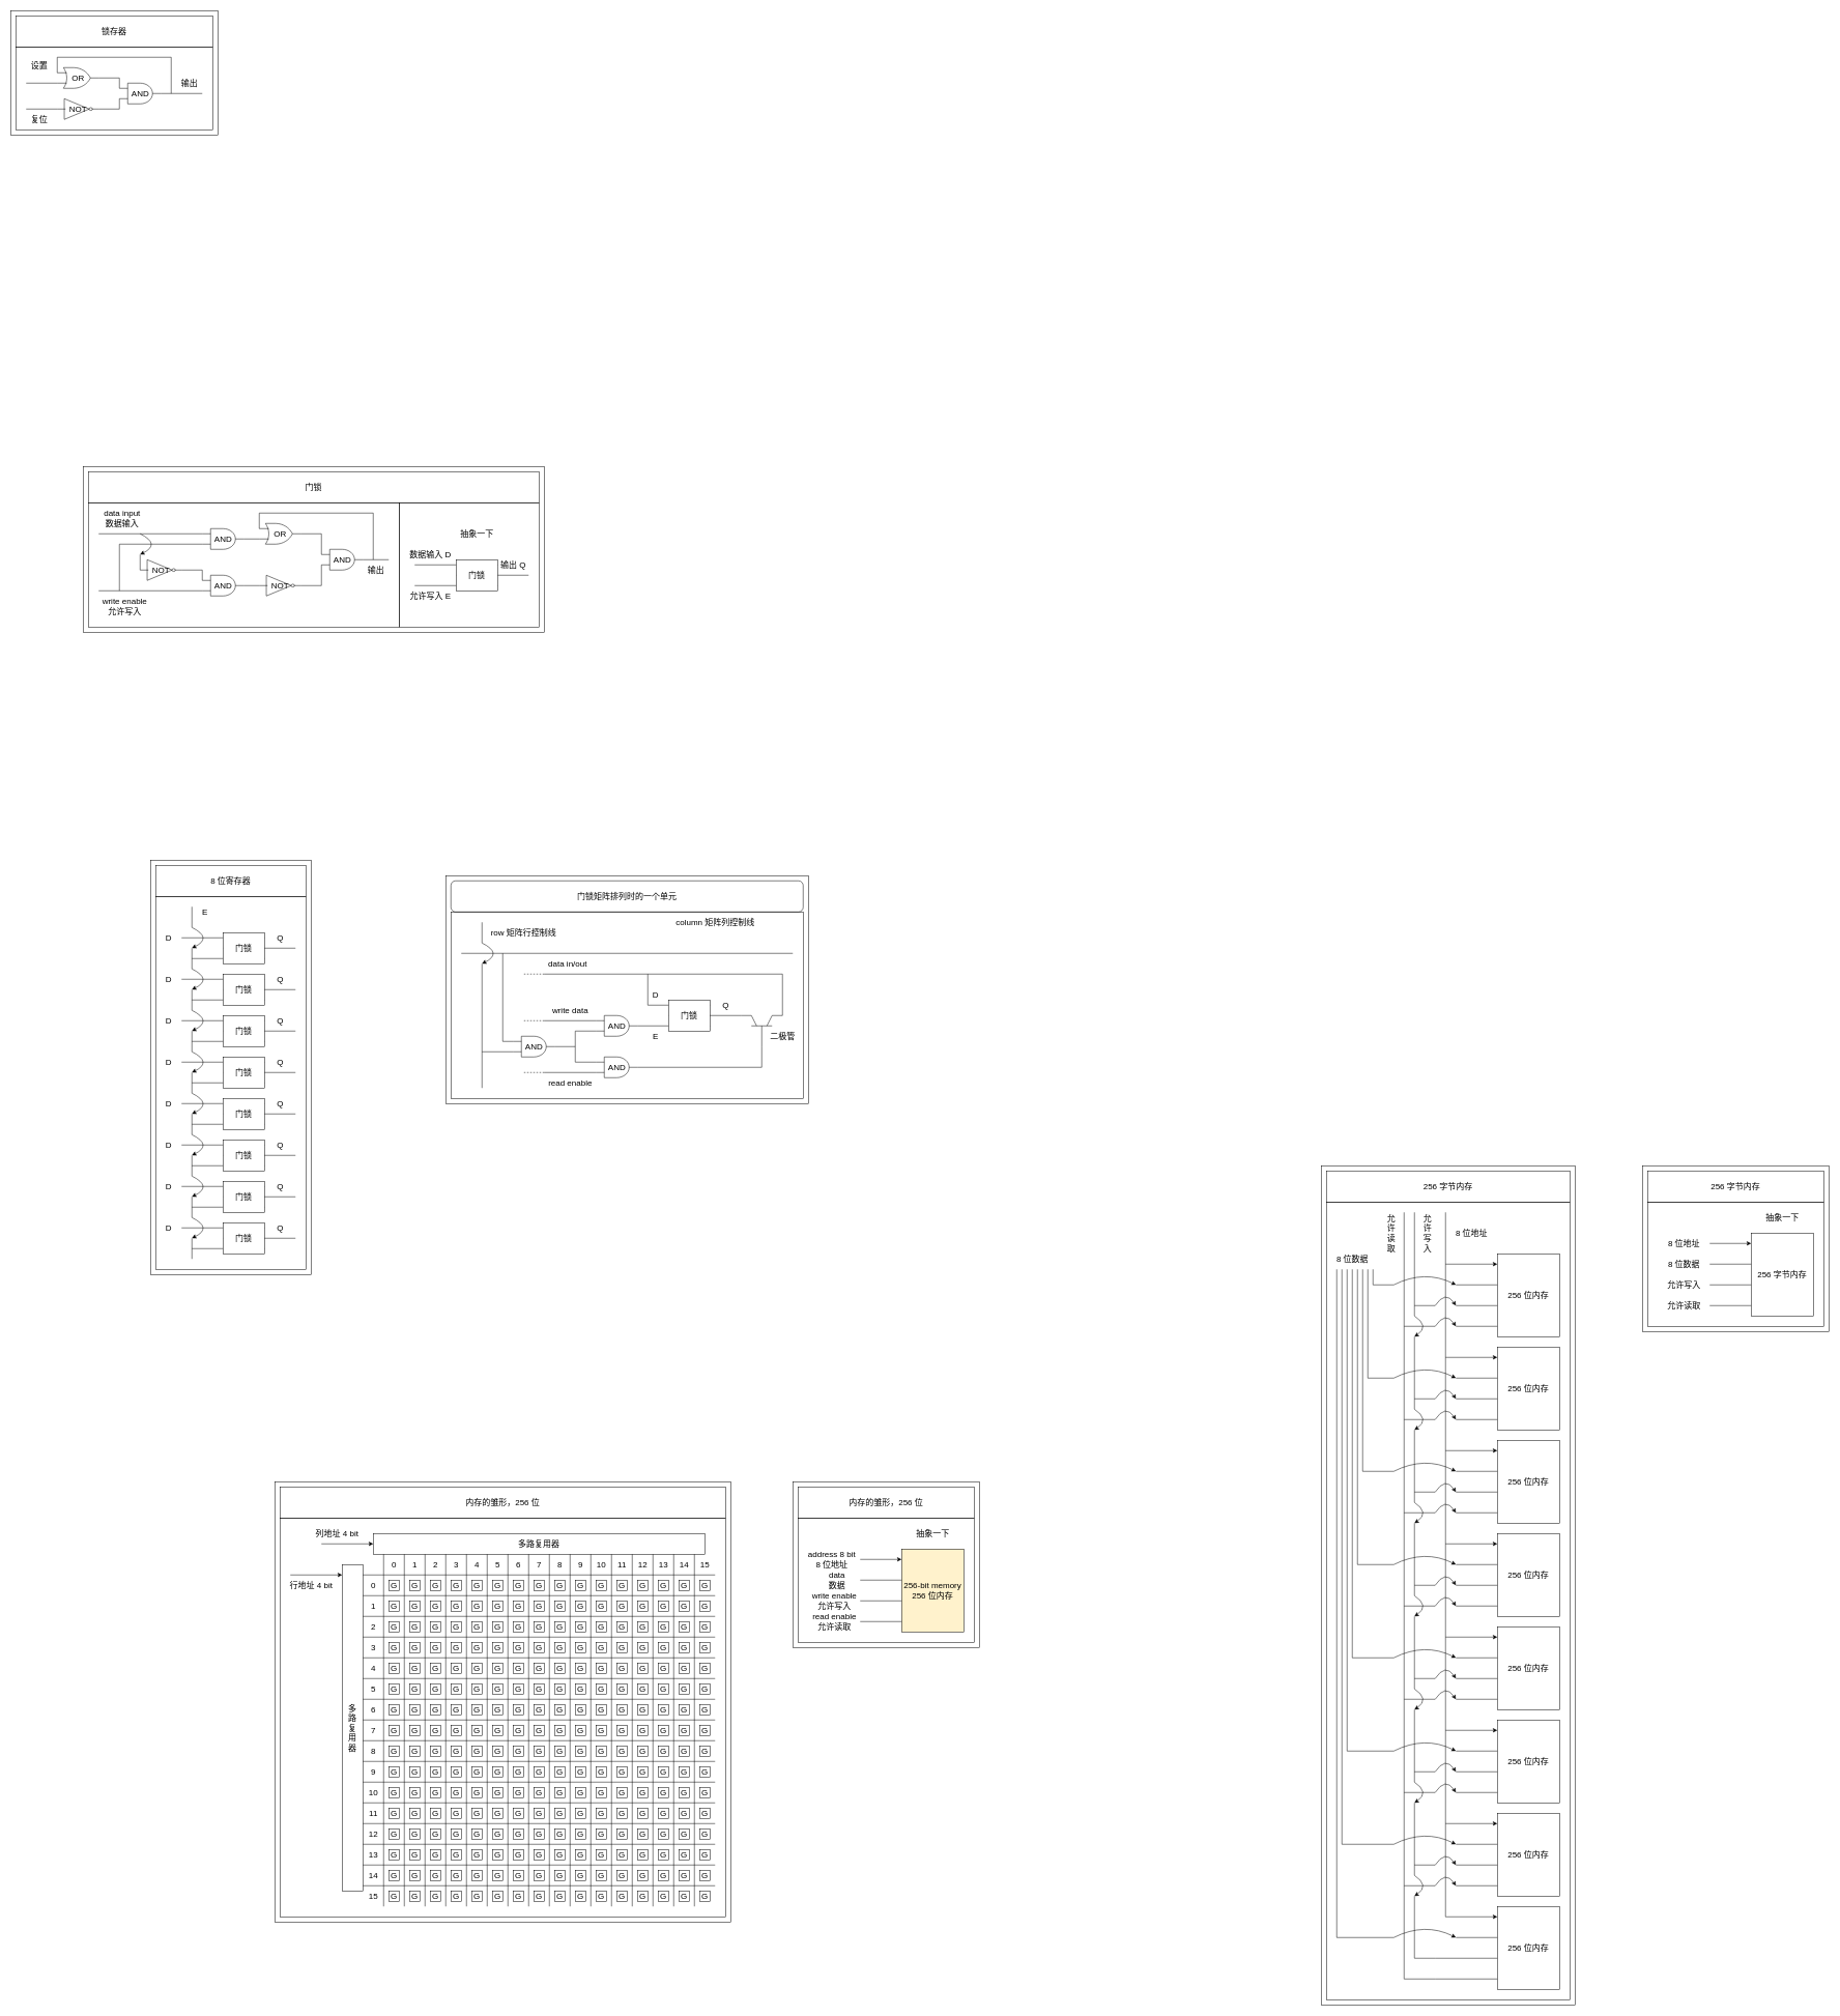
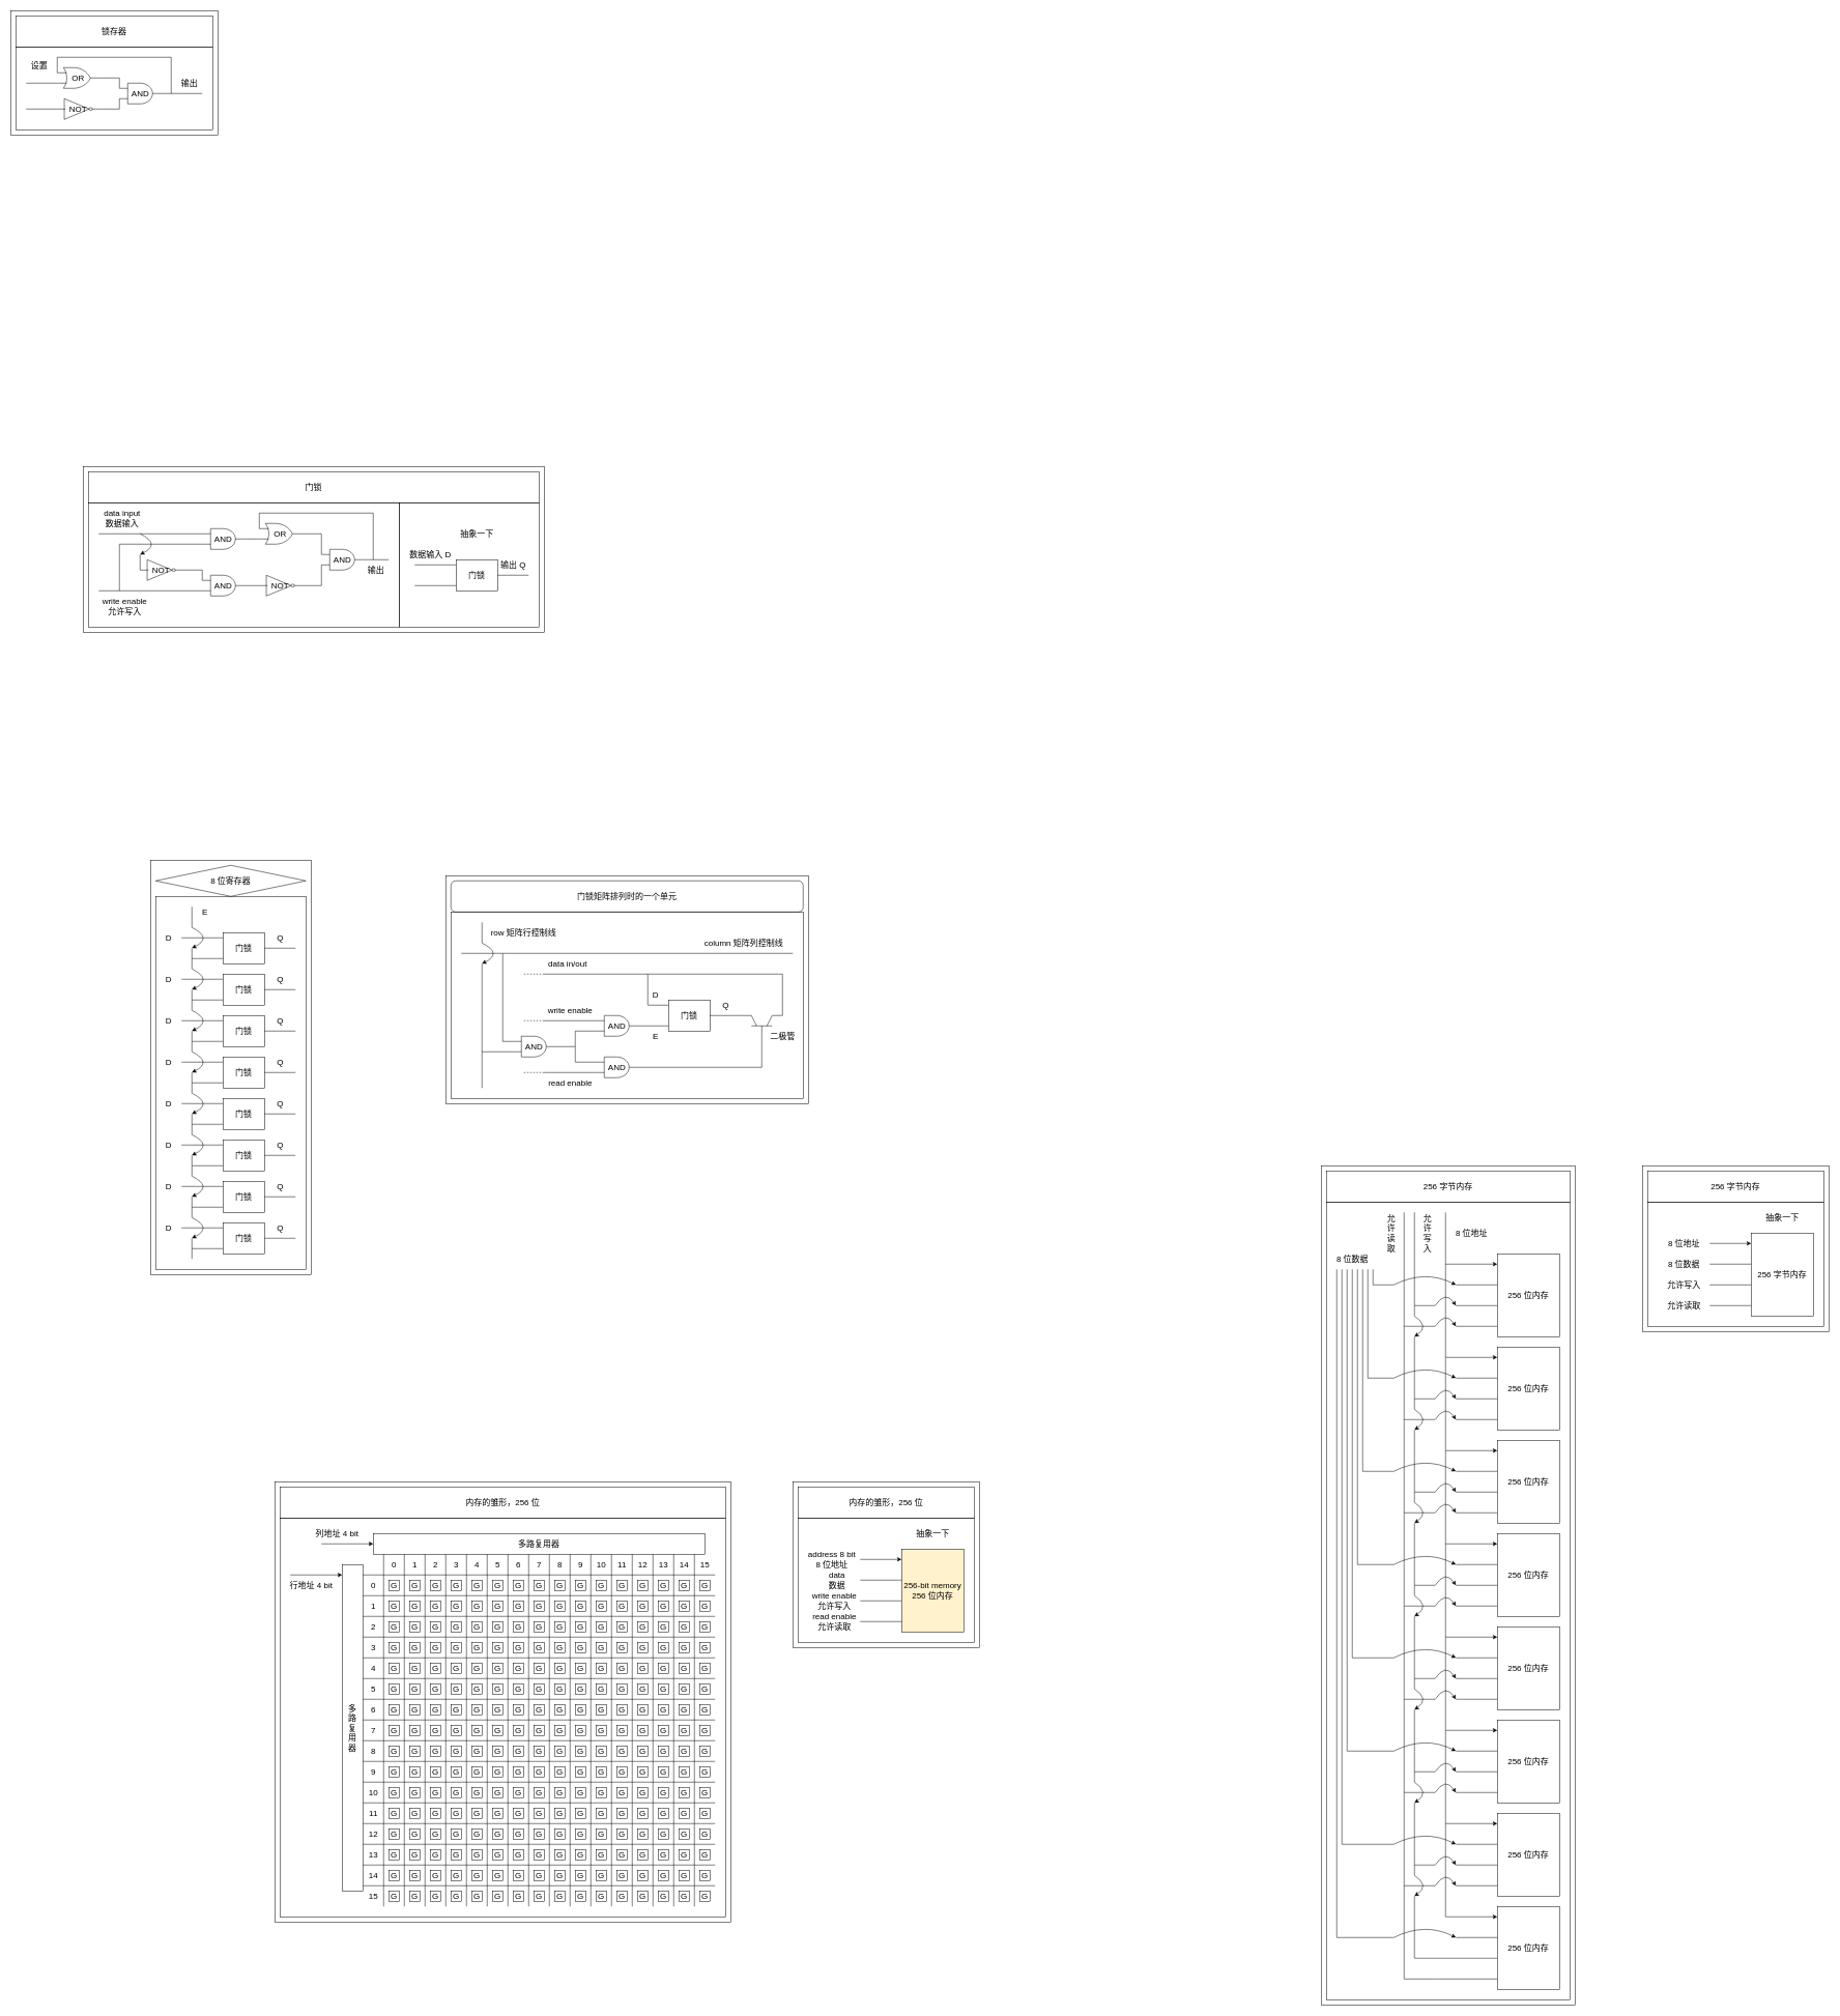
- <mxCell id="13" value="复位" style="text;html=1;align=center;verticalAlign=middle;resizable=0;points=[];autosize=1;strokeColor=none;fillColor=none;fontSize=16;" parent="2" vertex="1"><mxGeometry x="30" y="200" width="50" height="20" as="geometry" /></mxCell>
- <mxCell id="48" value="允许写入 E" style="text;html=1;align=center;verticalAlign=middle;resizable=0;points=[];autosize=1;strokeColor=none;fillColor=none;fontSize=16;" parent="18" vertex="1"><mxGeometry x="625" y="240" width="90" height="20" as="geometry" /></mxCell>
- <mxCell id="120" value="8 位寄存器" style="rounded=0;whiteSpace=wrap;html=1;fontSize=16;strokeColor=#000000;fillColor=none;" parent="52" vertex="1"><mxGeometry x="10" y="10" width="290" height="60" as="geometry" /></mxCell>
+ <mxCell id="120" value="8 位寄存器" style="rhombus;whiteSpace=wrap;html=1;fontSize=16;strokeColor=#000000;fillColor=none;" parent="52" vertex="1"><mxGeometry x="10" y="10" width="290" height="60" as="geometry" /></mxCell>
- <mxCell id="143" value="column 矩阵列控制线" style="text;html=1;align=center;verticalAlign=middle;resizable=0;points=[];autosize=1;strokeColor=none;fillColor=none;fontSize=16;container=0;" parent="122" vertex="1"><mxGeometry x="435" y="80" width="170" height="20" as="geometry" /></mxCell>
+ <mxCell id="143" value="column 矩阵列控制线" style="text;html=1;align=center;verticalAlign=middle;resizable=0;points=[];autosize=1;strokeColor=none;fillColor=none;fontSize=16;container=0;" parent="122" vertex="1"><mxGeometry x="490" y="120" width="170" height="20" as="geometry" /></mxCell>
- <mxCell id="135" value="write data" style="text;html=1;align=center;verticalAlign=middle;resizable=0;points=[];autosize=1;strokeColor=none;fillColor=none;fontSize=16;container=0;" parent="122" vertex="1"><mxGeometry x="190" y="250" width="100" height="20" as="geometry" /></mxCell>
+ <mxCell id="135" value="write enable" style="text;html=1;align=center;verticalAlign=middle;resizable=0;points=[];autosize=1;strokeColor=none;fillColor=none;fontSize=16;container=0;" parent="122" vertex="1"><mxGeometry x="190" y="250" width="100" height="20" as="geometry" /></mxCell>
